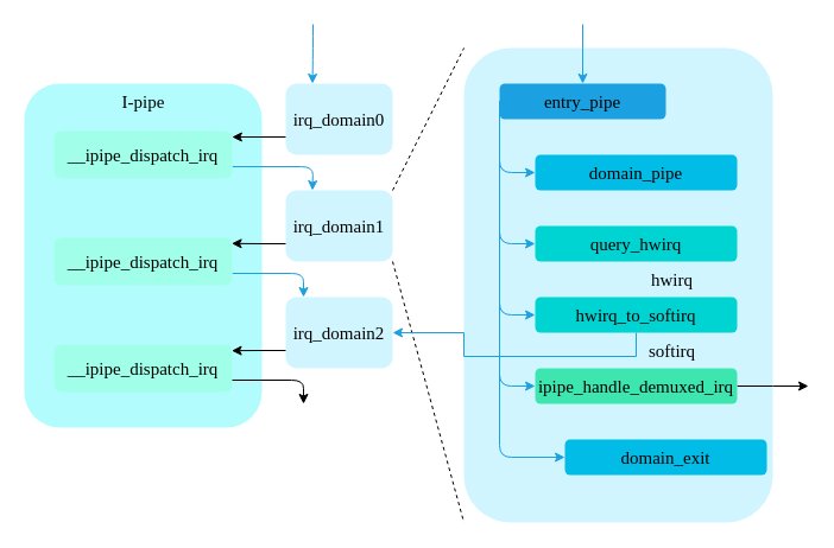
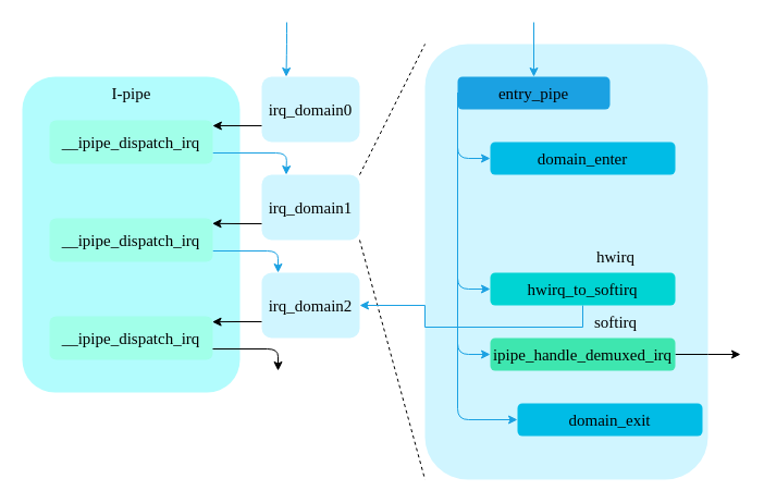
- <mxCell id="12" value="domain_pipe" style="rounded=1;whiteSpace=wrap;html=1;fontFamily=Times New Roman;fontSize=15;strokeColor=none;fillColor=#00BCE6;" parent="1" vertex="1"><mxGeometry x="450" y="130" width="170" height="30" as="geometry" /></mxCell>
+ <mxCell id="12" value="domain_enter" style="rounded=1;whiteSpace=wrap;html=1;fontFamily=Times New Roman;fontSize=15;strokeColor=none;fillColor=#00BCE6;" parent="1" vertex="1"><mxGeometry x="450" y="130" width="170" height="30" as="geometry" /></mxCell>
- <mxCell id="16" value="" style="endArrow=classic;html=1;fontFamily=Times New Roman;fontSize=15;exitX=0;exitY=0.5;exitDx=0;exitDy=0;entryX=0;entryY=0.5;entryDx=0;entryDy=0;strokeColor=#1BA1E2;" parent="1" source="10" target="14" edge="1"><mxGeometry width="50" height="50" relative="1" as="geometry"><mxPoint x="350" y="260" as="sourcePoint" /><mxPoint x="400" y="210" as="targetPoint" /><Array as="points"><mxPoint x="420" y="205" /></Array></mxGeometry></mxCell>
- <mxCell id="14" value="query_hwirq" style="rounded=1;whiteSpace=wrap;html=1;fontFamily=Times New Roman;fontSize=15;fillColor=#00D4D3;strokeColor=none;" parent="1" vertex="1"><mxGeometry x="450" y="190" width="170" height="30" as="geometry" /></mxCell>
